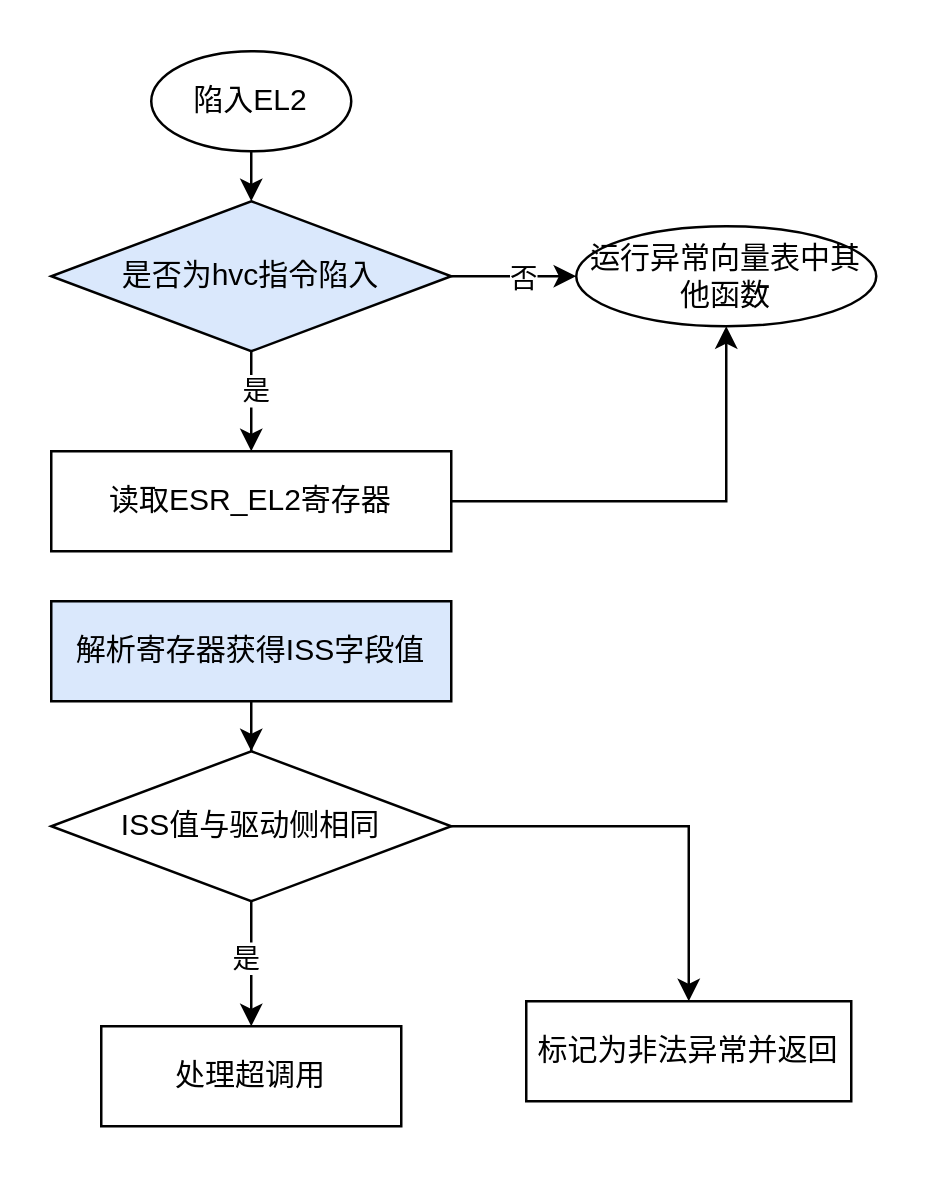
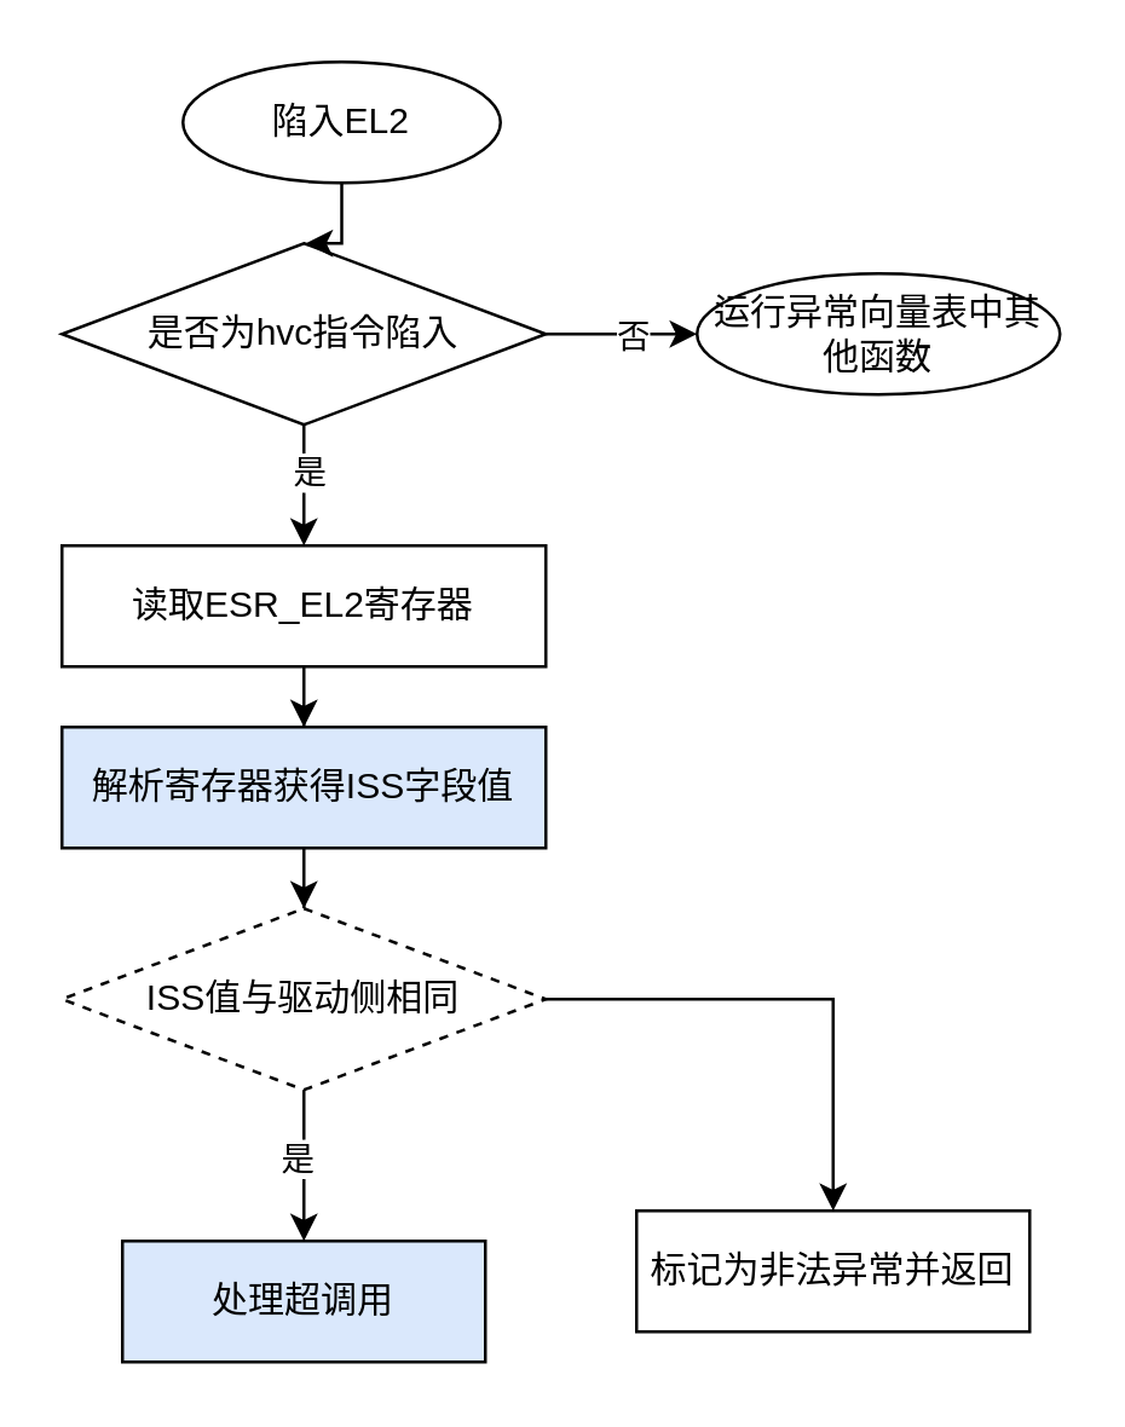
- <mxCell id="19" value="陷入EL2" style="ellipse;whiteSpace=wrap;html=1;" vertex="1" parent="1"><mxGeometry x="60" y="20" width="80" height="40" as="geometry" /></mxCell>
+ <mxCell id="19" value="陷入EL2" style="ellipse;whiteSpace=wrap;html=1;" vertex="1" parent="1"><mxGeometry x="60" y="20" width="105" height="40" as="geometry" /></mxCell>
- <mxCell id="16" value="是否为hvc指令陷入" style="rhombus;whiteSpace=wrap;html=1;fillColor=#dae8fc;" vertex="1" parent="1"><mxGeometry x="20" y="80" width="160" height="60" as="geometry" /></mxCell>
+ <mxCell id="16" value="是否为hvc指令陷入" style="rhombus;whiteSpace=wrap;html=1;" vertex="1" parent="1"><mxGeometry x="20" y="80" width="160" height="60" as="geometry" /></mxCell>
- <mxCell id="2" value="" style="edgeStyle=orthogonalEdgeStyle;rounded=0;orthogonalLoop=1;jettySize=auto;html=1;" edge="1" parent="1" source="3" target="17"><mxGeometry relative="1" as="geometry" /></mxCell>
+ <mxCell id="2" value="" style="edgeStyle=orthogonalEdgeStyle;rounded=0;orthogonalLoop=1;jettySize=auto;html=1;" edge="1" parent="1" source="3" target="5"><mxGeometry relative="1" as="geometry" /></mxCell>
- <mxCell id="9" value="ISS值与驱动侧相同" style="rhombus;whiteSpace=wrap;html=1;" vertex="1" parent="1"><mxGeometry x="20" y="300" width="160" height="60" as="geometry" /></mxCell>
+ <mxCell id="9" value="ISS值与驱动侧相同" style="rhombus;whiteSpace=wrap;html=1;dashed=1;" vertex="1" parent="1"><mxGeometry x="20" y="300" width="160" height="60" as="geometry" /></mxCell>
- <mxCell id="10" value="处理超调用" style="whiteSpace=wrap;html=1;" vertex="1" parent="1"><mxGeometry x="40" y="410" width="120" height="40" as="geometry" /></mxCell>
+ <mxCell id="10" value="处理超调用" style="whiteSpace=wrap;html=1;fillColor=#dae8fc;" vertex="1" parent="1"><mxGeometry x="40" y="410" width="120" height="40" as="geometry" /></mxCell>
